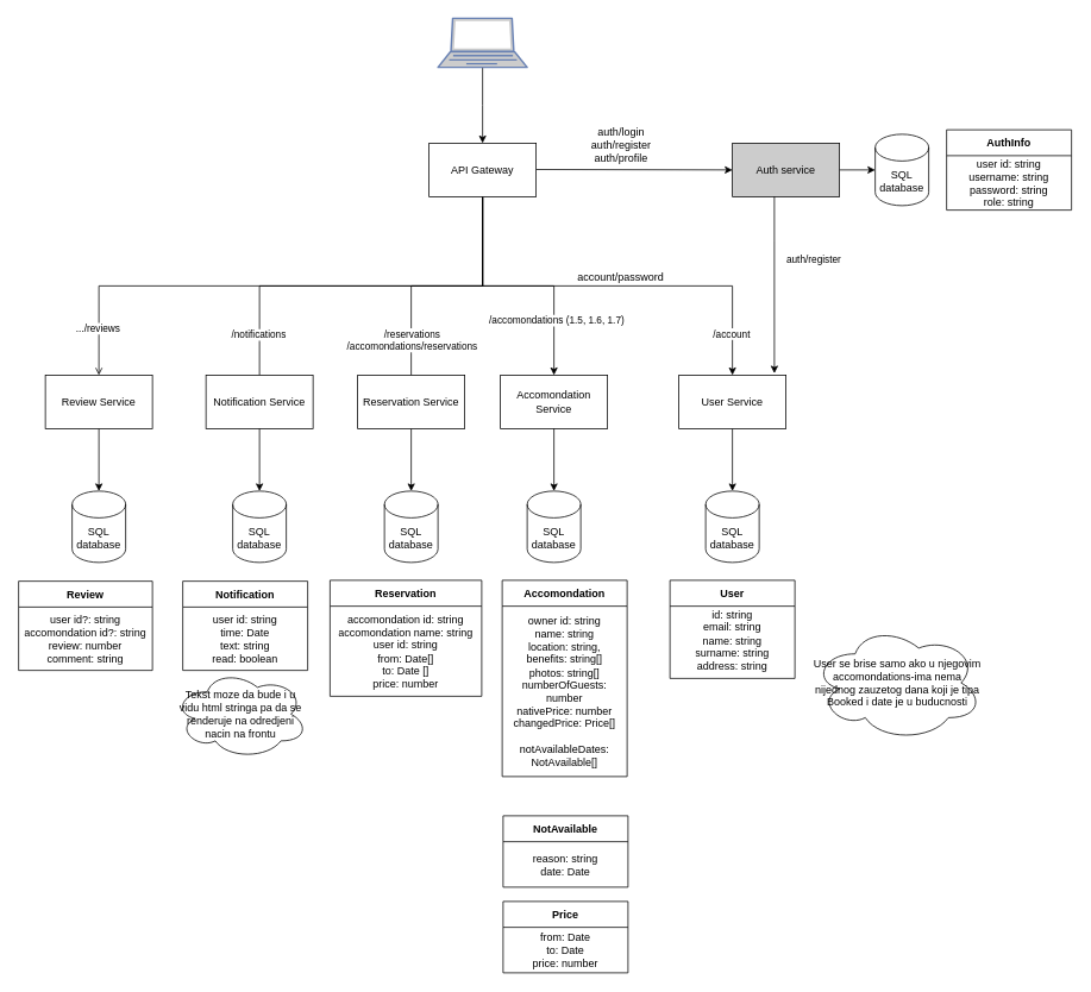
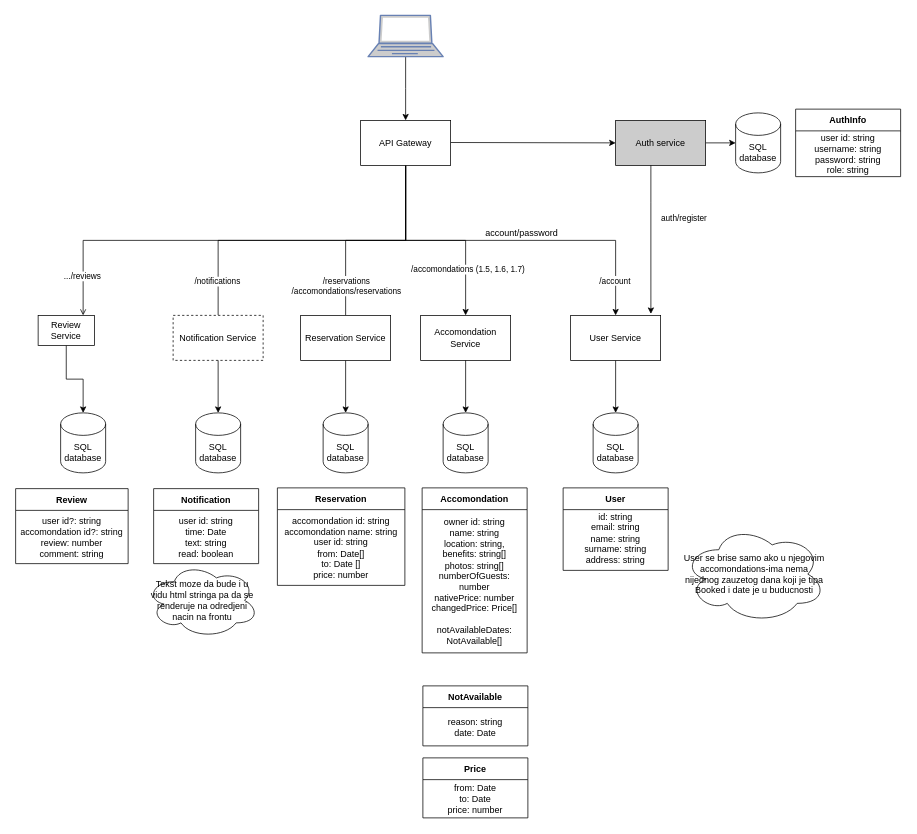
- <mxCell id="32" value="auth/login&lt;div&gt;auth/register&lt;/div&gt;&lt;div&gt;auth/profile&lt;/div&gt;" style="text;html=1;align=center;verticalAlign=middle;resizable=0;points=[];autosize=1;strokeColor=none;fillColor=none;" vertex="1" parent="1"><mxGeometry x="650" y="132" width="90" height="60" as="geometry" /></mxCell>
- <mxCell id="51" value="Review Service" style="rounded=0;whiteSpace=wrap;html=1;" vertex="1" parent="1"><mxGeometry x="50" y="420" width="120" height="60" as="geometry" /></mxCell>
+ <mxCell id="51" value="Review Service" style="rounded=0;whiteSpace=wrap;html=1;" vertex="1" parent="1"><mxGeometry x="50" y="420" width="75" height="40" as="geometry" /></mxCell>
- <mxCell id="21" value="Notification Service" style="rounded=0;whiteSpace=wrap;html=1;" vertex="1" parent="1"><mxGeometry x="230" y="420" width="120" height="60" as="geometry" /></mxCell>
+ <mxCell id="21" value="Notification Service" style="rounded=0;whiteSpace=wrap;html=1;dashed=1;" vertex="1" parent="1"><mxGeometry x="230" y="420" width="120" height="60" as="geometry" /></mxCell>
